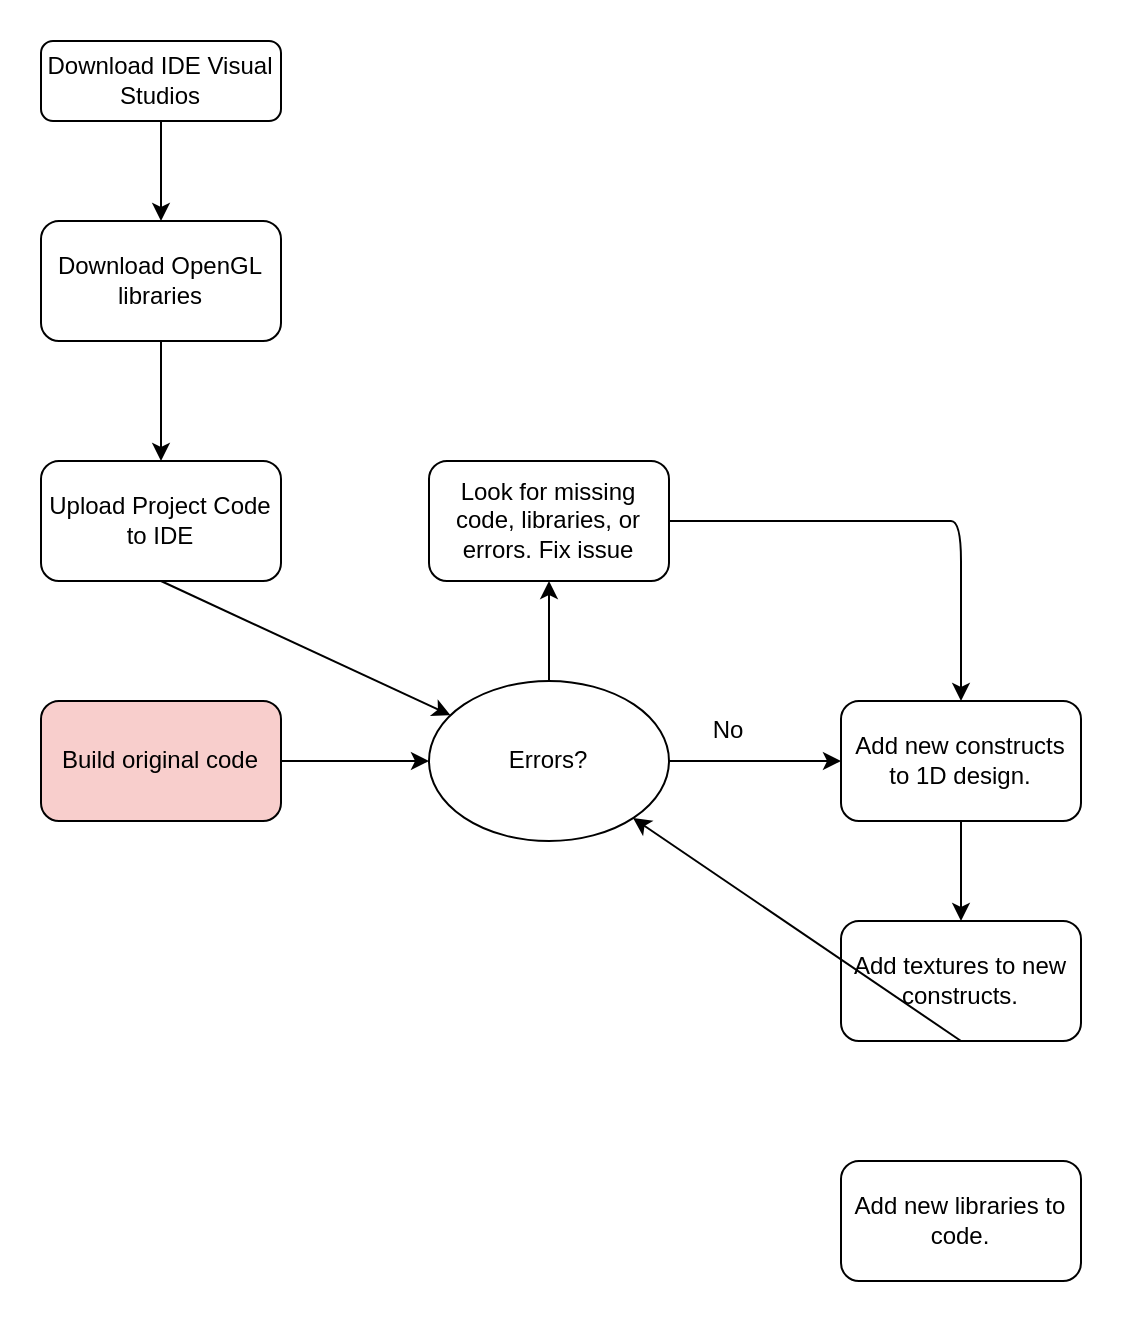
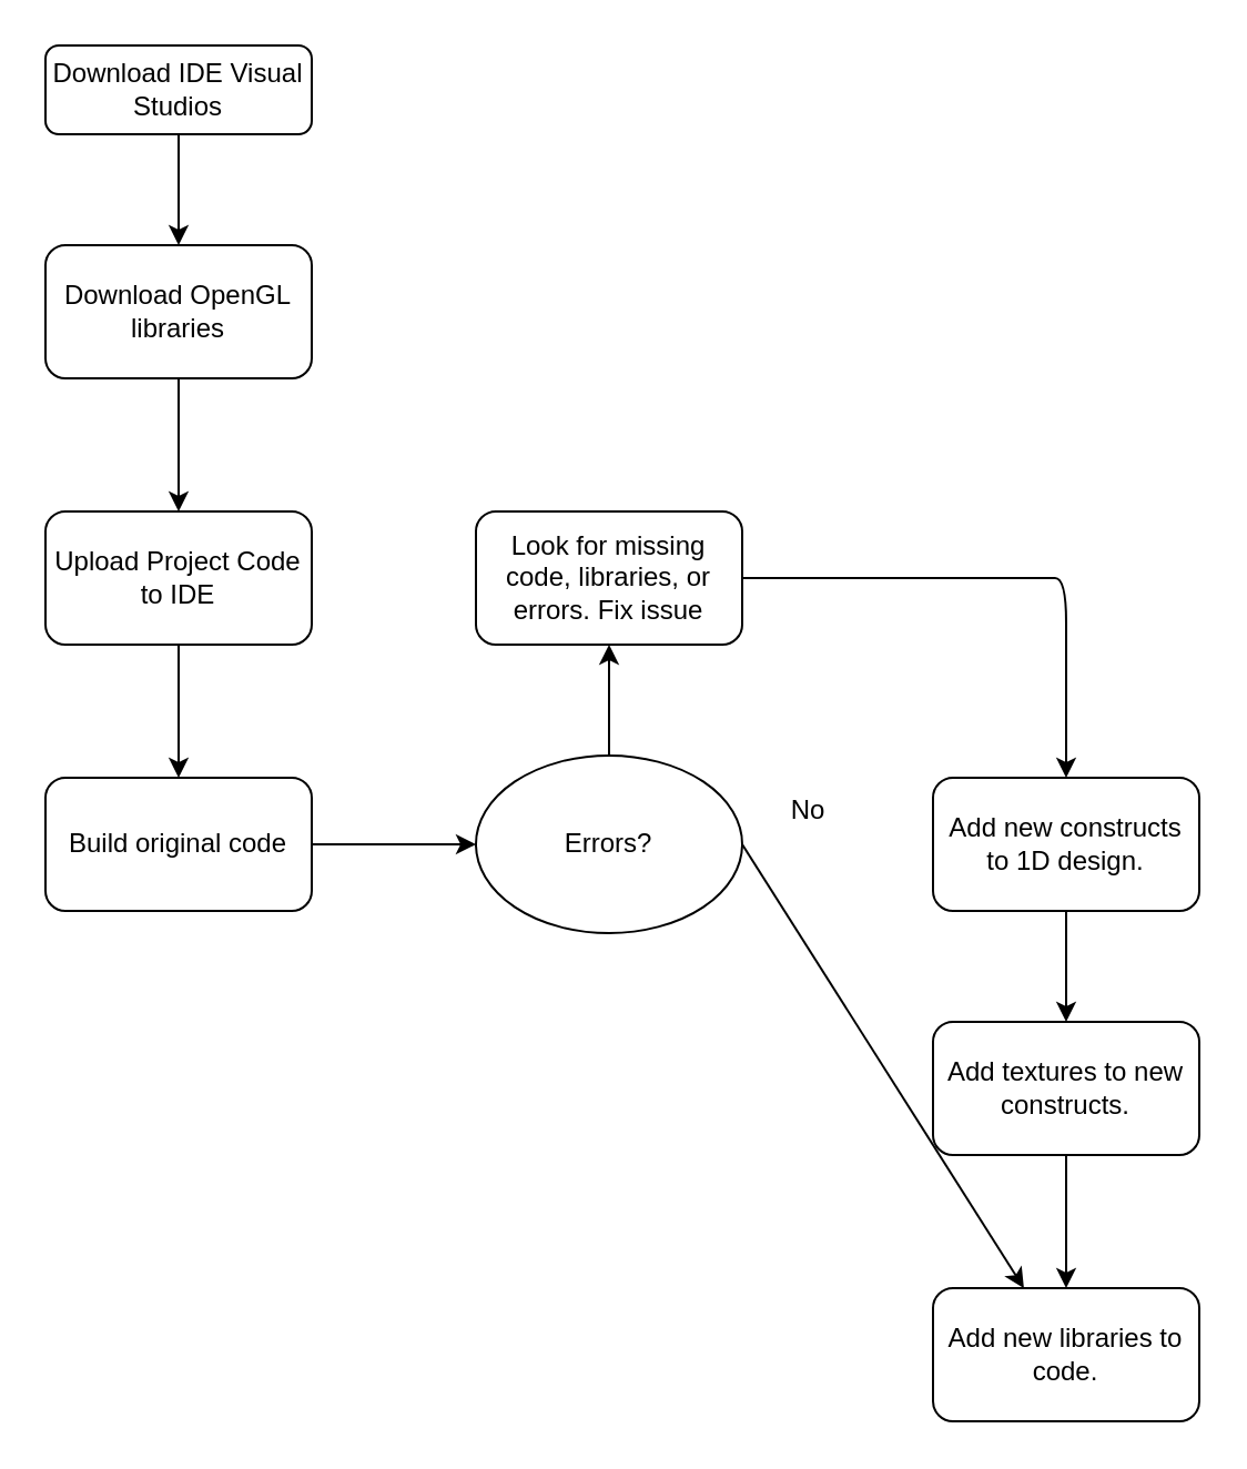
- <mxCell id="8" value="" style="endArrow=classic;html=1;rounded=0;exitX=0.5;exitY=1;exitDx=0;exitDy=0;" edge="1" parent="1" source="5" target="9"><mxGeometry width="50" height="50" relative="1" as="geometry"><mxPoint x="250" y="270" as="sourcePoint" /><mxPoint x="300" y="220" as="targetPoint" /></mxGeometry></mxCell>
+ <mxCell id="8" value="" style="endArrow=classic;html=1;rounded=0;exitX=0.5;exitY=1;exitDx=0;exitDy=0;" edge="1" parent="1" source="5" target="7"><mxGeometry width="50" height="50" relative="1" as="geometry"><mxPoint x="250" y="270" as="sourcePoint" /><mxPoint x="300" y="220" as="targetPoint" /></mxGeometry></mxCell>
- <mxCell id="7" value="Build original code" style="rounded=1;whiteSpace=wrap;html=1;fillColor=#f8cecc;" vertex="1" parent="1"><mxGeometry x="20" y="350" width="120" height="60" as="geometry" /></mxCell>
+ <mxCell id="7" value="Build original code" style="rounded=1;whiteSpace=wrap;html=1;" vertex="1" parent="1"><mxGeometry x="20" y="350" width="120" height="60" as="geometry" /></mxCell>
- <mxCell id="14" value="" style="endArrow=classic;html=1;rounded=0;exitX=1;exitY=0.5;exitDx=0;exitDy=0;" edge="1" parent="1" source="9" target="12"><mxGeometry width="50" height="50" relative="1" as="geometry"><mxPoint x="250" y="270" as="sourcePoint" /><mxPoint x="300" y="220" as="targetPoint" /></mxGeometry></mxCell>
+ <mxCell id="14" value="" style="endArrow=classic;html=1;rounded=0;exitX=1;exitY=0.5;exitDx=0;exitDy=0;" edge="1" parent="1" source="9" target="18"><mxGeometry width="50" height="50" relative="1" as="geometry"><mxPoint x="250" y="270" as="sourcePoint" /><mxPoint x="300" y="220" as="targetPoint" /></mxGeometry></mxCell>
- <mxCell id="20" value="" style="endArrow=classic;html=1;rounded=0;exitX=0.5;exitY=1;exitDx=0;exitDy=0;" edge="1" parent="1" source="17" target="9"><mxGeometry width="50" height="50" relative="1" as="geometry"><mxPoint x="250" y="630" as="sourcePoint" /><mxPoint x="300" y="580" as="targetPoint" /></mxGeometry></mxCell>
+ <mxCell id="20" value="" style="endArrow=classic;html=1;rounded=0;exitX=0.5;exitY=1;exitDx=0;exitDy=0;" edge="1" parent="1" source="17" target="18"><mxGeometry width="50" height="50" relative="1" as="geometry"><mxPoint x="250" y="630" as="sourcePoint" /><mxPoint x="300" y="580" as="targetPoint" /></mxGeometry></mxCell>
